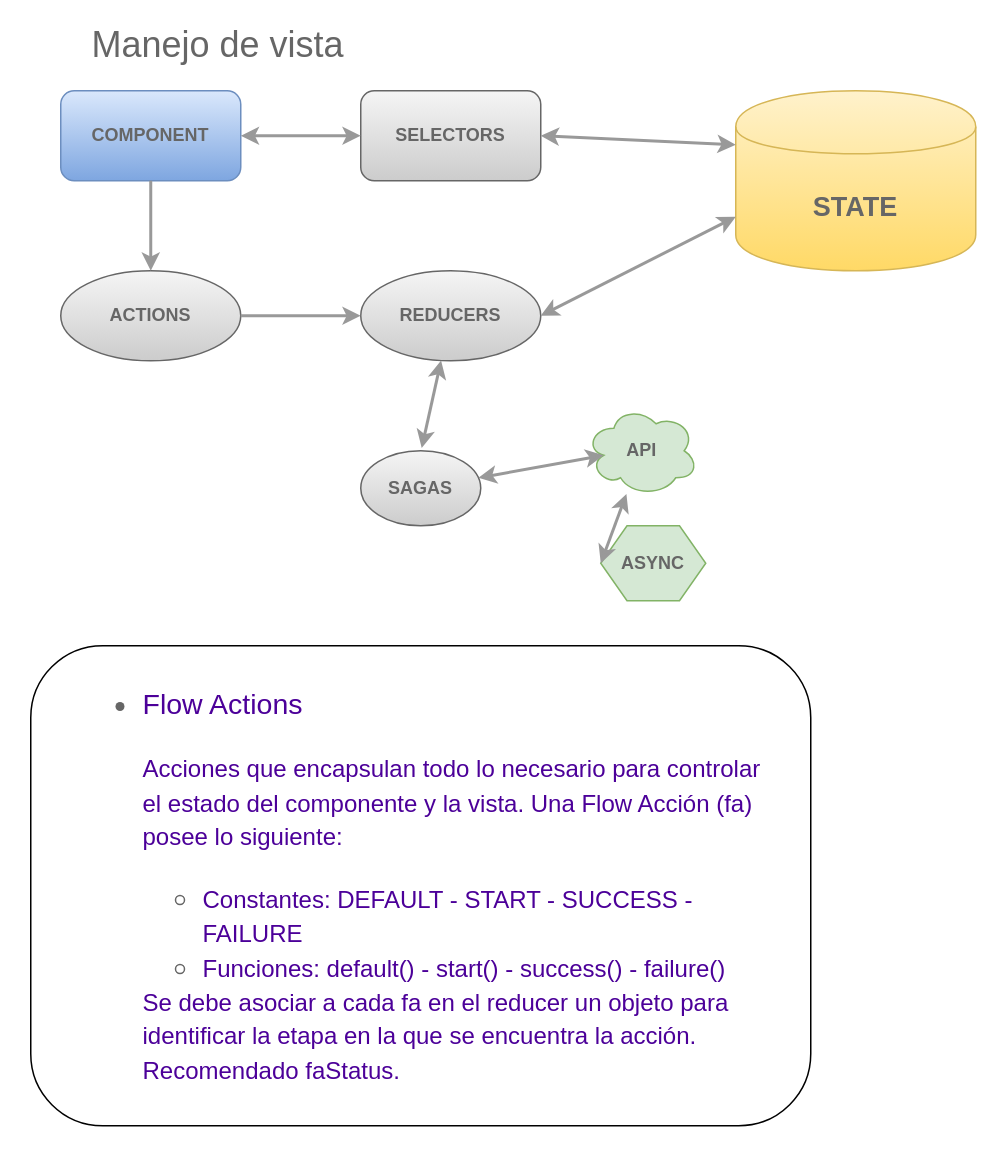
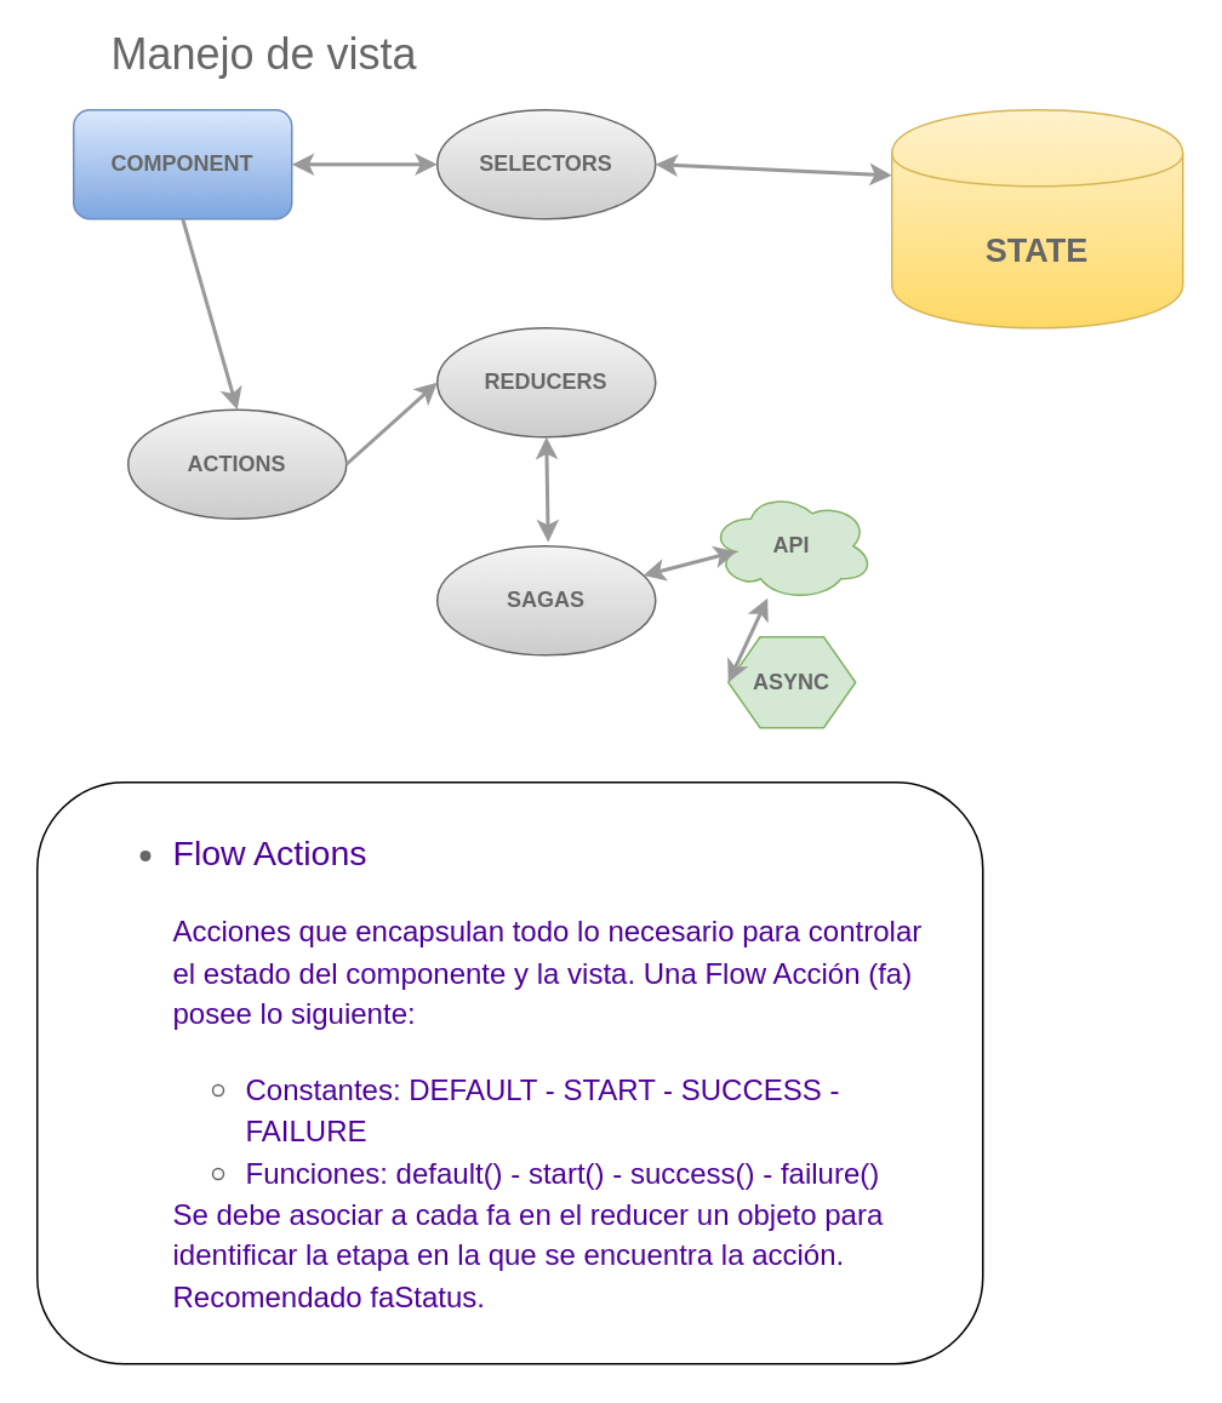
- <mxCell id="6" value="SELECTORS" style="whiteSpace=wrap;html=1;gradientColor=#CCCCCC;fillColor=#f5f5f5;strokeColor=#666666;fontStyle=1;fontColor=#666666;rounded=1;" parent="1" vertex="1"><mxGeometry x="240" y="60" width="120" height="60" as="geometry" /></mxCell>
+ <mxCell id="6" value="SELECTORS" style="ellipse;whiteSpace=wrap;html=1;gradientColor=#CCCCCC;fillColor=#f5f5f5;strokeColor=#666666;fontStyle=1;fontColor=#666666;" parent="1" vertex="1"><mxGeometry x="240" y="60" width="120" height="60" as="geometry" /></mxCell>
- <mxCell id="18" value="" style="endArrow=classic;startArrow=classic;html=1;fontColor=#666666;entryX=1;entryY=0.5;entryDx=0;entryDy=0;exitX=0;exitY=0.7;exitDx=0;exitDy=0;strokeWidth=2;strokeColor=#999999;" parent="1" source="4" target="9" edge="1"><mxGeometry width="50" height="50" relative="1" as="geometry"><mxPoint x="410" y="350" as="sourcePoint" /><mxPoint x="380" y="350" as="targetPoint" /></mxGeometry></mxCell>
- <mxCell id="5" value="ACTIONS" style="ellipse;whiteSpace=wrap;html=1;gradientColor=#CCCCCC;fillColor=#f5f5f5;strokeColor=#666666;fontStyle=1;fontColor=#666666;" parent="1" vertex="1"><mxGeometry x="40" y="180" width="120" height="60" as="geometry" /></mxCell>
+ <mxCell id="5" value="ACTIONS" style="ellipse;whiteSpace=wrap;html=1;gradientColor=#CCCCCC;fillColor=#f5f5f5;strokeColor=#666666;fontStyle=1;fontColor=#666666;" parent="1" vertex="1"><mxGeometry x="70" y="225" width="120" height="60" as="geometry" /></mxCell>
- <mxCell id="8" value="API" style="ellipse;shape=cloud;whiteSpace=wrap;html=1;gradientColor=#D5E8D4;fillColor=#d5e8d4;strokeColor=#82b366;fontStyle=1;fontColor=#666666;" parent="1" vertex="1"><mxGeometry x="390" y="270" width="75" height="60" as="geometry" /></mxCell>
+ <mxCell id="8" value="API" style="ellipse;shape=cloud;whiteSpace=wrap;html=1;gradientColor=#D5E8D4;fillColor=#d5e8d4;strokeColor=#82b366;fontStyle=1;fontColor=#666666;" parent="1" vertex="1"><mxGeometry x="390" y="270" width="90" height="60" as="geometry" /></mxCell>
- <mxCell id="7" value="SAGAS" style="ellipse;whiteSpace=wrap;html=1;gradientColor=#CCCCCC;fillColor=#f5f5f5;strokeColor=#666666;fontStyle=1;fontColor=#666666;" parent="1" vertex="1"><mxGeometry x="240" y="300" width="80" height="50" as="geometry" /></mxCell>
+ <mxCell id="7" value="SAGAS" style="ellipse;whiteSpace=wrap;html=1;gradientColor=#CCCCCC;fillColor=#f5f5f5;strokeColor=#666666;fontStyle=1;fontColor=#666666;" parent="1" vertex="1"><mxGeometry x="240" y="300" width="120" height="60" as="geometry" /></mxCell>
